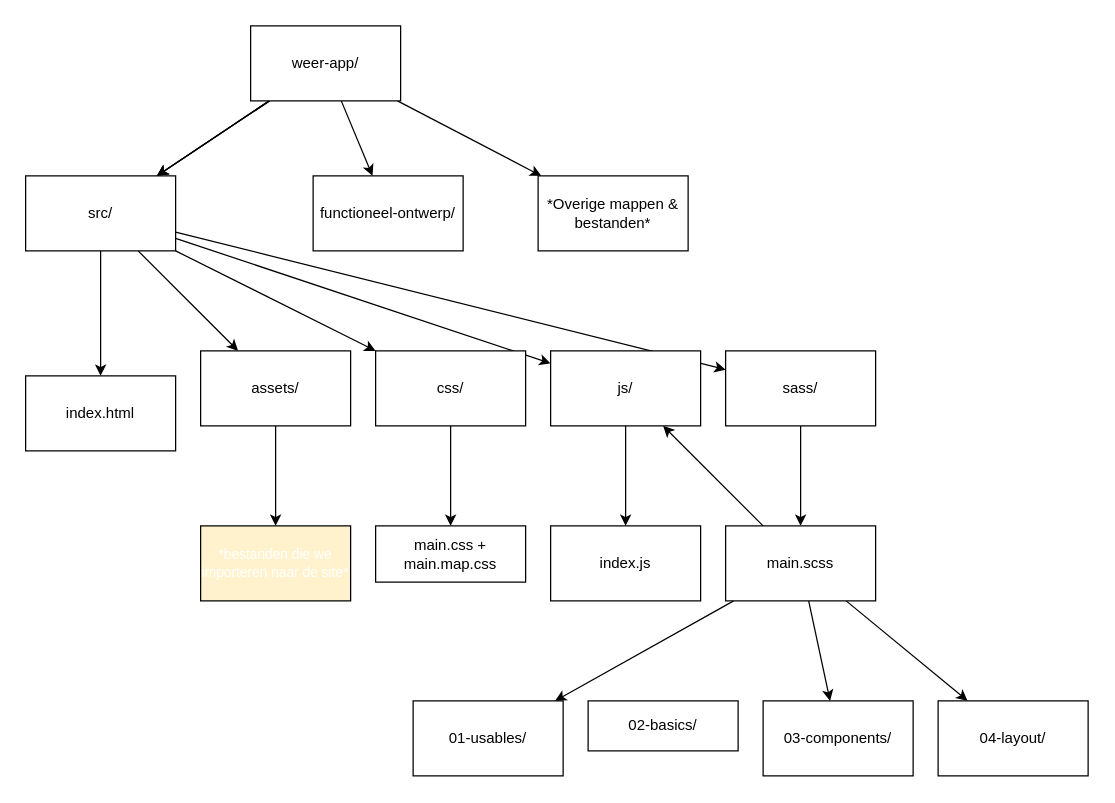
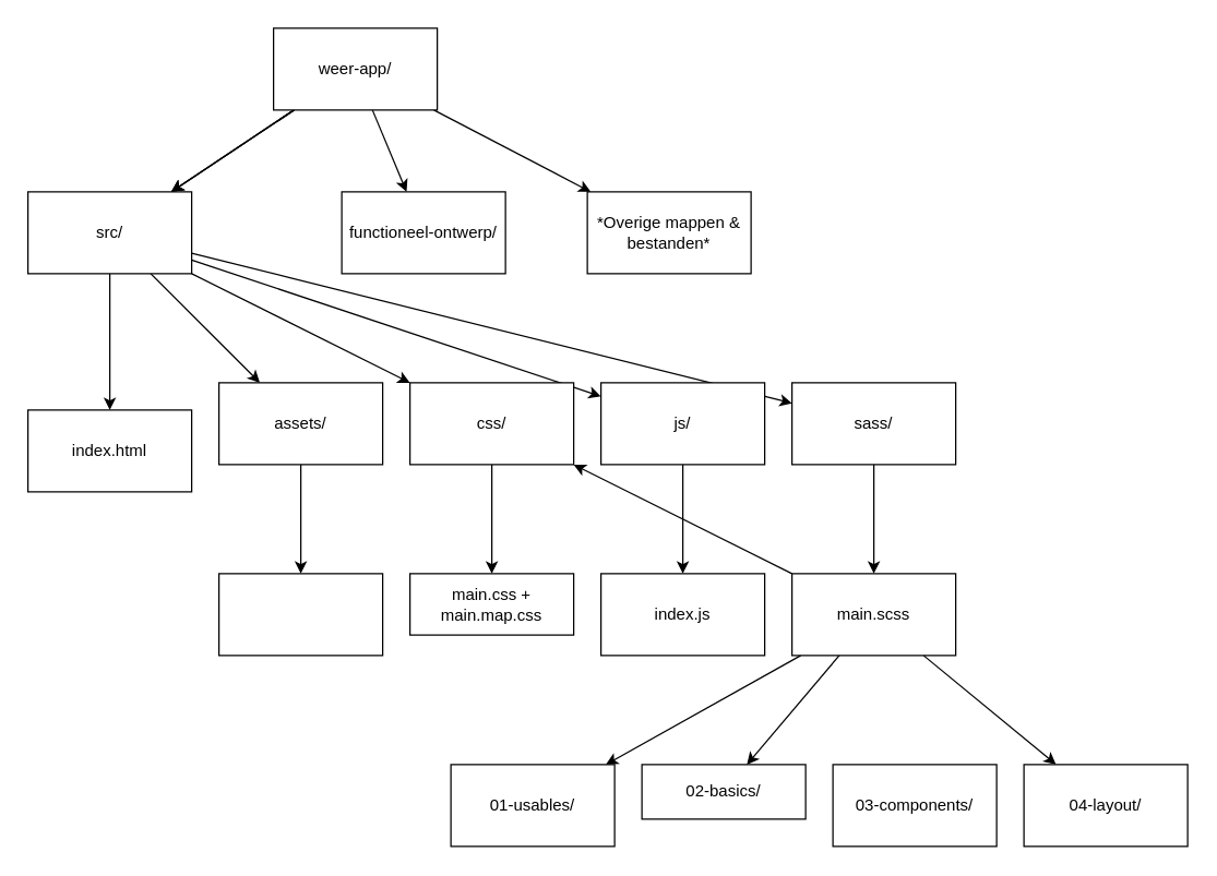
- <mxCell id="27" value="" style="edgeStyle=none;html=1;fontSize=12;fontColor=#FFFFFF;" parent="1" source="30" target="21" edge="1"><mxGeometry relative="1" as="geometry" /></mxCell>
+ <mxCell id="27" value="" style="edgeStyle=none;html=1;fontSize=12;fontColor=#FFFFFF;" parent="1" source="30" target="32" edge="1"><mxGeometry relative="1" as="geometry" /></mxCell>
- <mxCell id="36" value="&lt;span&gt;*bestanden&amp;nbsp;&lt;/span&gt;&lt;span id=&quot;docs-internal-guid-1b561db7-7fff-99bb-d60f-e8313af29cbe&quot;&gt;&lt;span style=&quot;font-family: &amp;#34;arial&amp;#34; ; background-color: transparent ; vertical-align: baseline&quot;&gt;die we importeren naar de site*&lt;/span&gt;&lt;/span&gt;" style="whiteSpace=wrap;html=1;fontSize=11;fontColor=#FFFFFF;fillColor=#fff2cc;" parent="1" vertex="1"><mxGeometry x="160" y="420" width="120" height="60" as="geometry" /></mxCell>
+ <mxCell id="36" value="&lt;span&gt;*bestanden&amp;nbsp;&lt;/span&gt;&lt;span id=&quot;docs-internal-guid-1b561db7-7fff-99bb-d60f-e8313af29cbe&quot;&gt;&lt;span style=&quot;font-family: &amp;#34;arial&amp;#34; ; background-color: transparent ; vertical-align: baseline&quot;&gt;die we importeren naar de site*&lt;/span&gt;&lt;/span&gt;" style="whiteSpace=wrap;html=1;fontSize=11;fontColor=#FFFFFF;" parent="1" vertex="1"><mxGeometry x="160" y="420" width="120" height="60" as="geometry" /></mxCell>
- <mxCell id="28" value="" style="edgeStyle=none;html=1;fontSize=12;fontColor=#FFFFFF;" parent="1" source="30" target="33" edge="1"><mxGeometry relative="1" as="geometry" /></mxCell>
+ <mxCell id="28" value="" style="edgeStyle=none;html=1;fontSize=12;fontColor=#FFFFFF;" parent="1" source="30" target="19" edge="1"><mxGeometry relative="1" as="geometry" /></mxCell>
